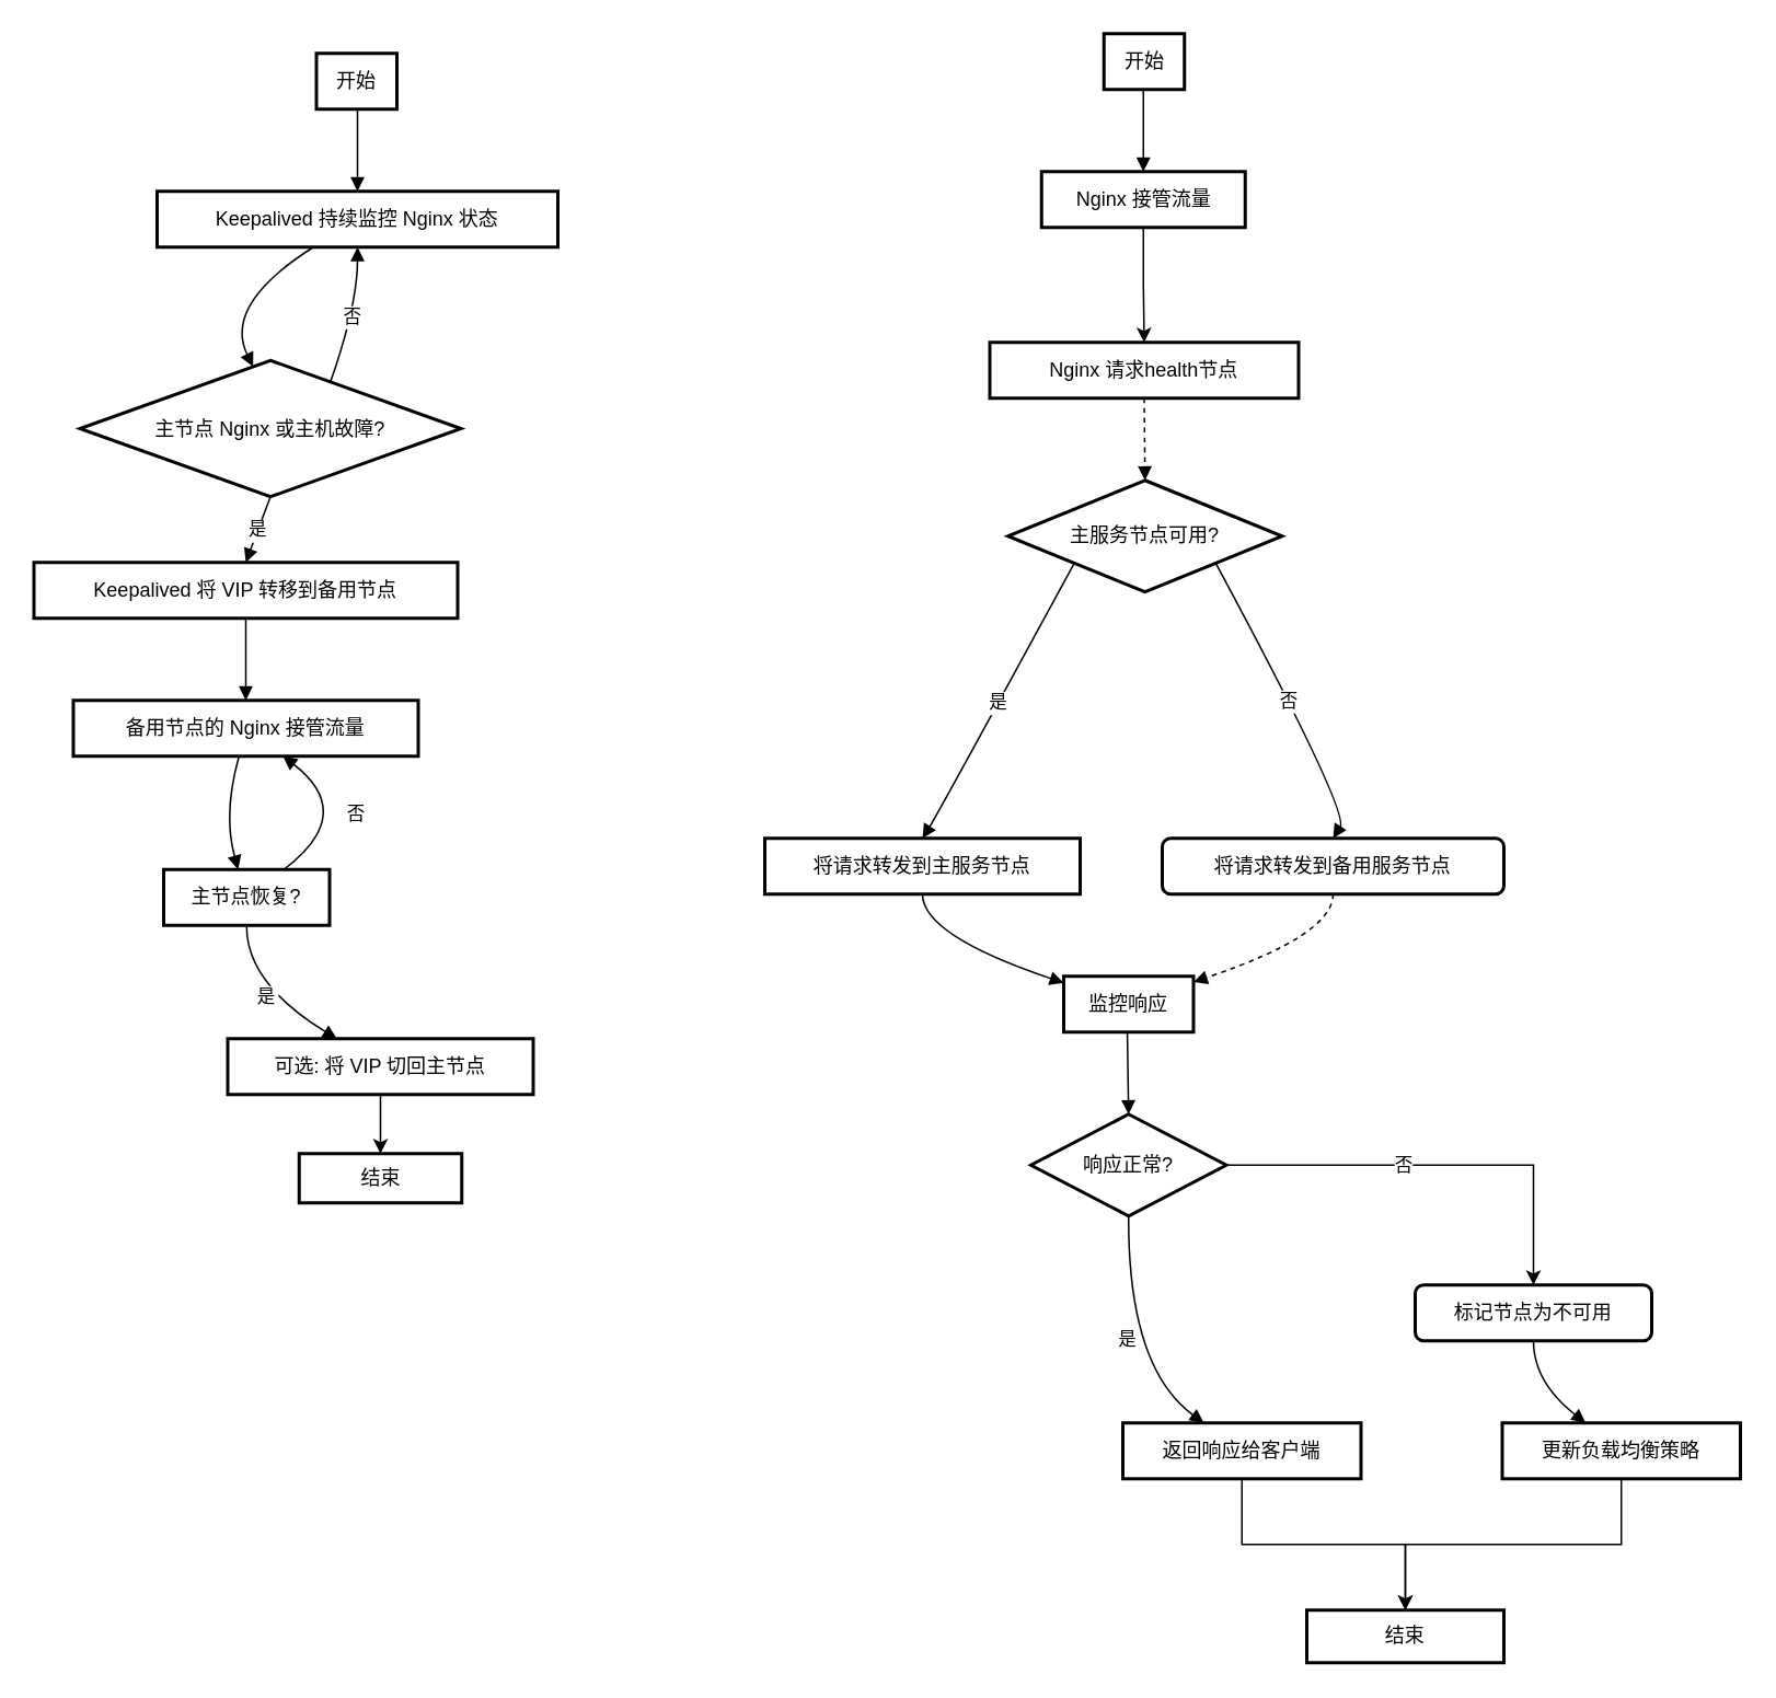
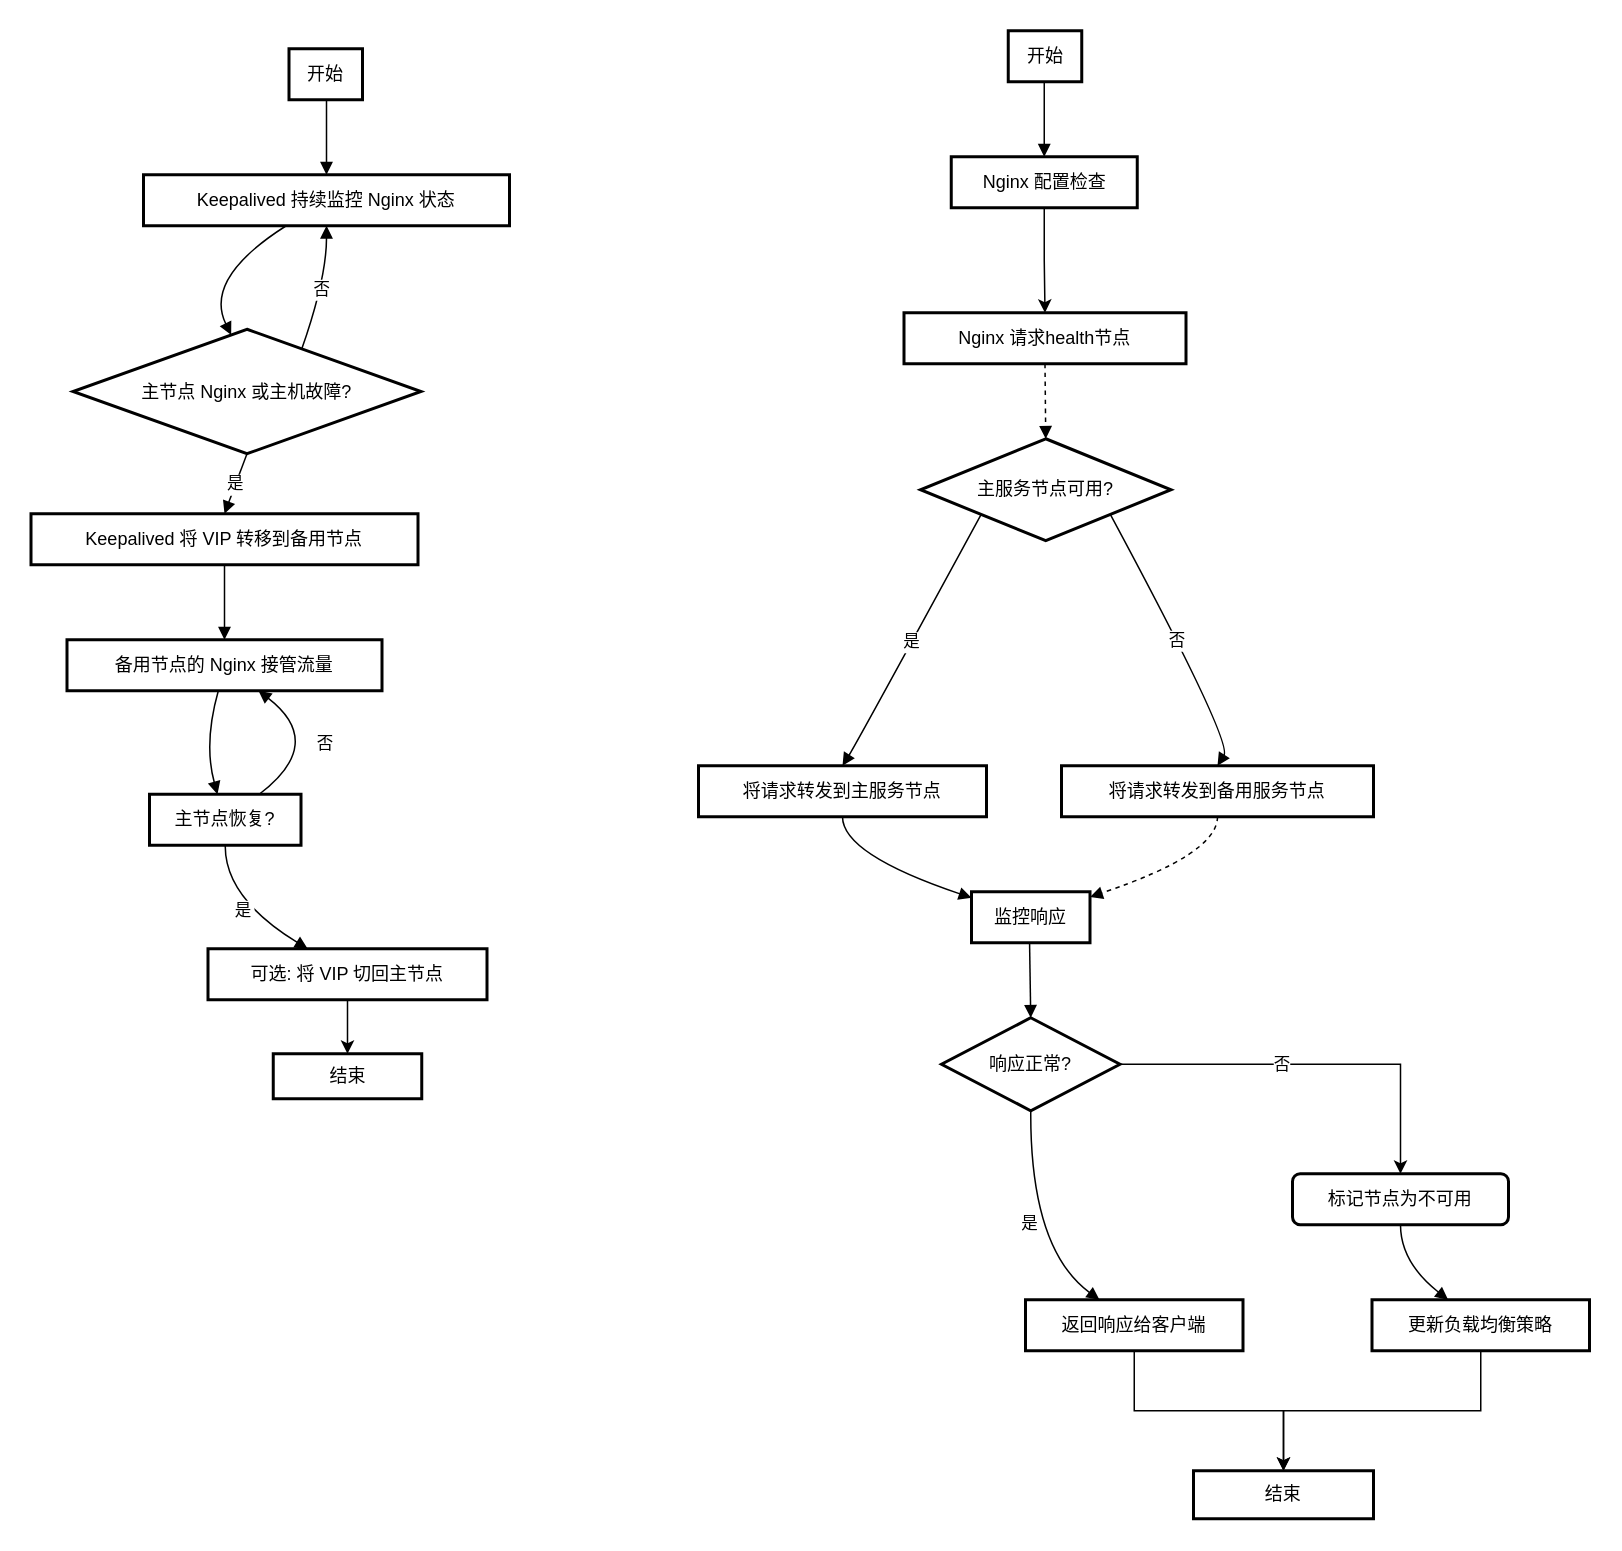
- <mxCell id="20" value="Nginx 接管流量" style="whiteSpace=wrap;strokeWidth=2;" vertex="1" parent="1"><mxGeometry x="633.5" y="104" width="124" height="34" as="geometry" /></mxCell>
+ <mxCell id="20" value="Nginx 配置检查" style="whiteSpace=wrap;strokeWidth=2;" vertex="1" parent="1"><mxGeometry x="633.5" y="104" width="124" height="34" as="geometry" /></mxCell>
- <mxCell id="24" value="将请求转发到备用服务节点" style="whiteSpace=wrap;strokeWidth=2;rounded=1;" vertex="1" parent="1"><mxGeometry x="707" y="510" width="208" height="34" as="geometry" /></mxCell>
+ <mxCell id="24" value="将请求转发到备用服务节点" style="whiteSpace=wrap;strokeWidth=2;" vertex="1" parent="1"><mxGeometry x="707" y="510" width="208" height="34" as="geometry" /></mxCell>
